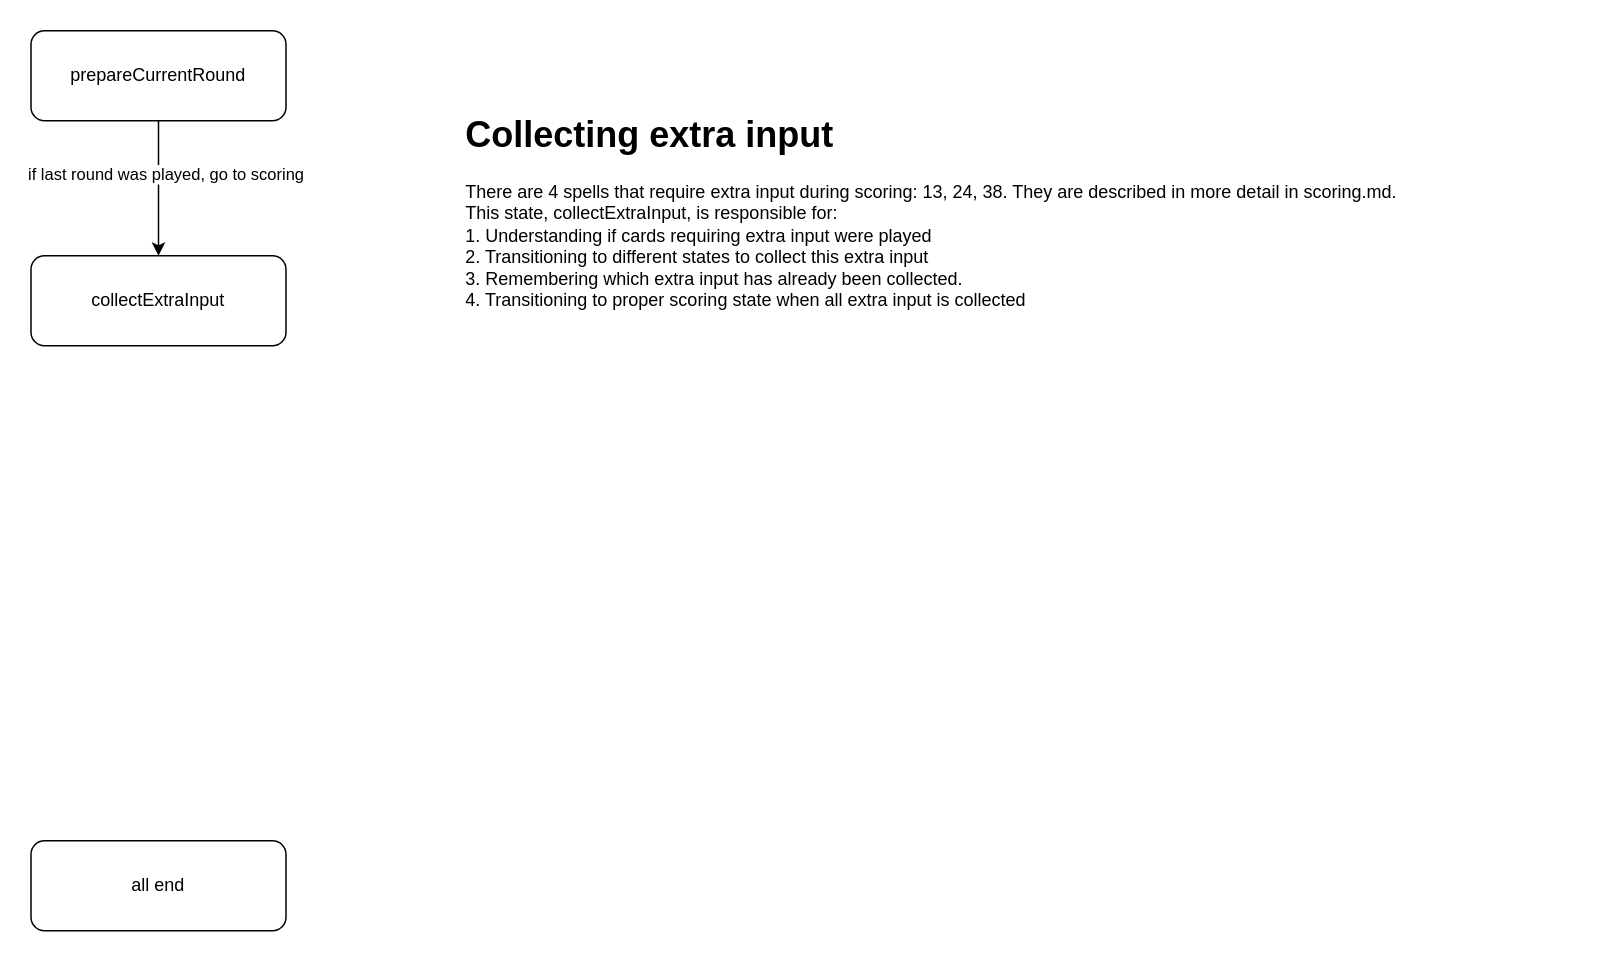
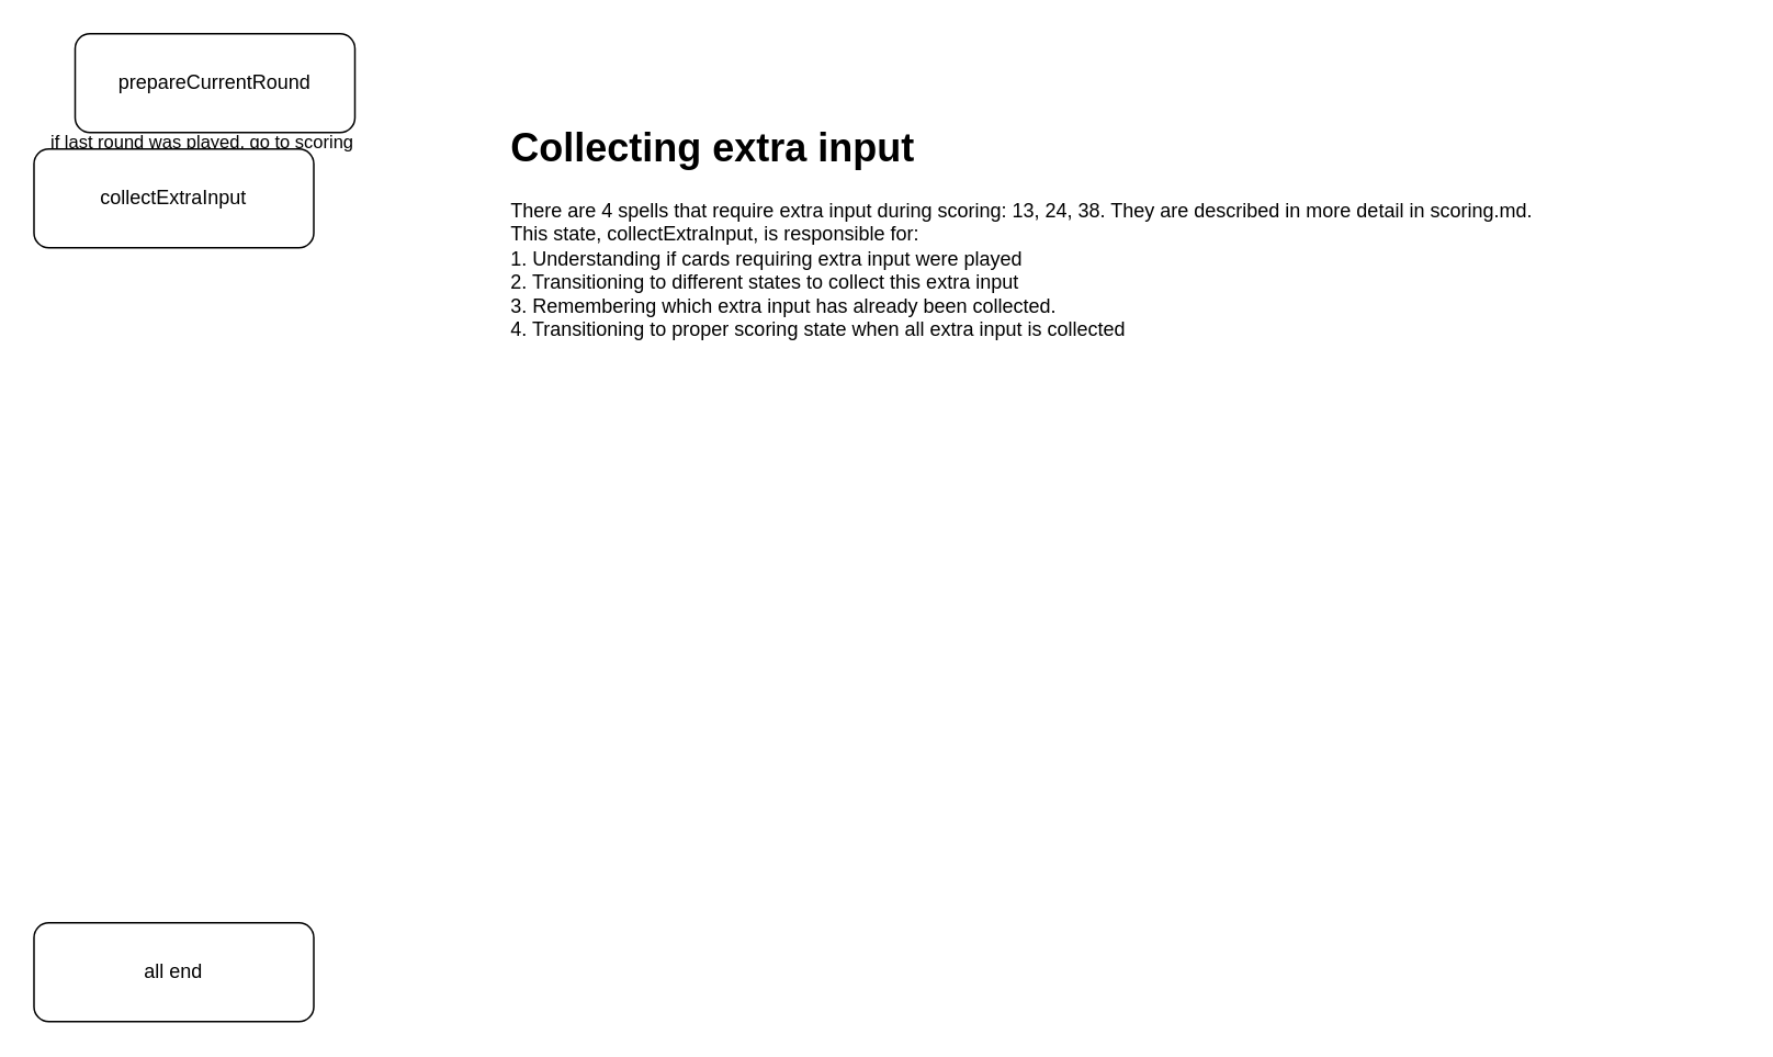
- <mxCell id="4" value="prepareCurrentRound" style="rounded=1;whiteSpace=wrap;html=1;" vertex="1" parent="1"><mxGeometry x="20" y="20" width="170" height="60" as="geometry" /></mxCell>
+ <mxCell id="4" value="prepareCurrentRound" style="rounded=1;whiteSpace=wrap;html=1;" vertex="1" parent="1"><mxGeometry x="45" y="20" width="170" height="60" as="geometry" /></mxCell>
- <mxCell id="5" value="collectExtraInput" style="rounded=1;whiteSpace=wrap;html=1;" vertex="1" parent="1"><mxGeometry x="20" y="170" width="170" height="60" as="geometry" /></mxCell>
+ <mxCell id="5" value="collectExtraInput" style="rounded=1;whiteSpace=wrap;html=1;" vertex="1" parent="1"><mxGeometry x="20" y="90" width="170" height="60" as="geometry" /></mxCell>
